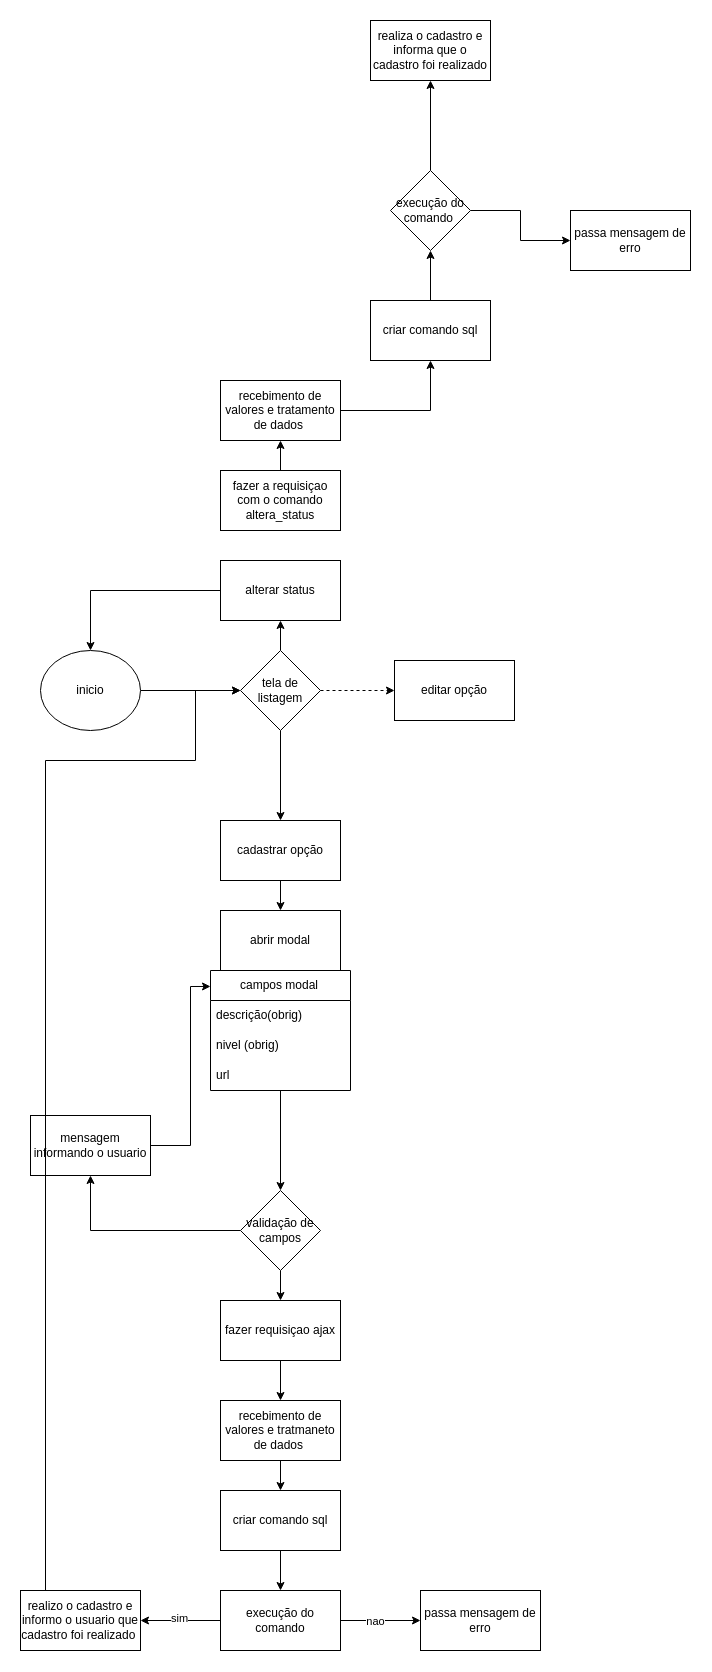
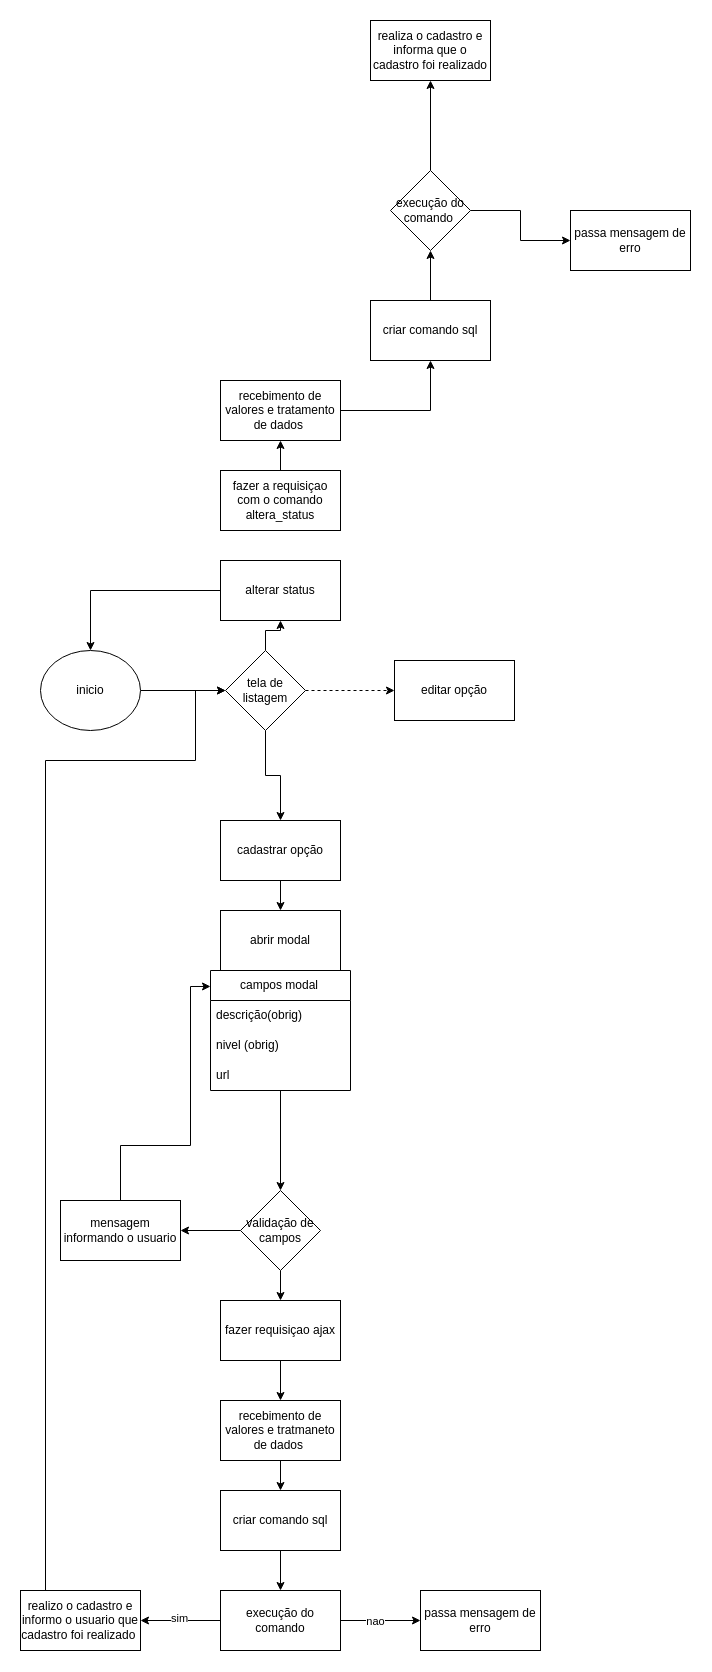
- <mxCell id="7" value="tela de listagem" style="rhombus;whiteSpace=wrap;html=1;" vertex="1" parent="1"><mxGeometry x="240" y="650" width="80" height="80" as="geometry" /></mxCell>
+ <mxCell id="7" value="tela de listagem" style="rhombus;whiteSpace=wrap;html=1;" vertex="1" parent="1"><mxGeometry x="225" y="650" width="80" height="80" as="geometry" /></mxCell>
- <mxCell id="38" value="mensagem informando o usuario" style="whiteSpace=wrap;html=1;fontStyle=0;startSize=30;" vertex="1" parent="1"><mxGeometry x="30" y="1115" width="120" height="60" as="geometry" /></mxCell>
+ <mxCell id="38" value="mensagem informando o usuario" style="whiteSpace=wrap;html=1;fontStyle=0;startSize=30;" vertex="1" parent="1"><mxGeometry x="60" y="1200" width="120" height="60" as="geometry" /></mxCell>
